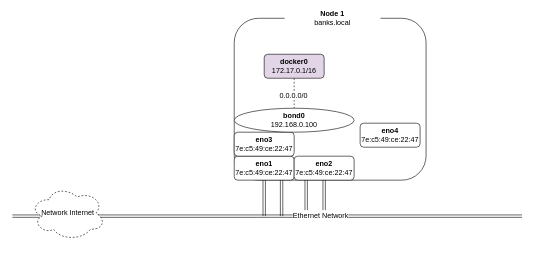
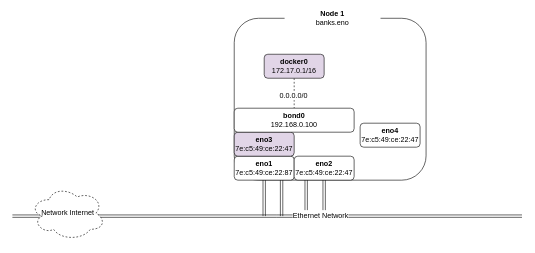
- <mxCell id="3" value="&lt;b&gt;Node 1&lt;/b&gt;&lt;br&gt;banks.local" style="text;html=1;align=center;verticalAlign=middle;whiteSpace=wrap;rounded=0;fillColor=#FFFFFF;" parent="1" vertex="1"><mxGeometry x="474" y="20" width="160" height="20" as="geometry" /></mxCell>
+ <mxCell id="3" value="&lt;b&gt;Node 1&lt;/b&gt;&lt;br&gt;banks.eno" style="text;html=1;align=center;verticalAlign=middle;whiteSpace=wrap;rounded=0;fillColor=#FFFFFF;" parent="1" vertex="1"><mxGeometry x="474" y="20" width="160" height="20" as="geometry" /></mxCell>
- <mxCell id="17" value="&lt;b&gt;bond0&lt;br&gt;&lt;/b&gt;192.168.0.100" style="ellipse;whiteSpace=wrap;html=1;fillColor=#FFFFFF;" parent="1" vertex="1"><mxGeometry x="390" y="180" width="200" height="40" as="geometry" /></mxCell>
+ <mxCell id="17" value="&lt;b&gt;bond0&lt;br&gt;&lt;/b&gt;192.168.0.100" style="rounded=1;whiteSpace=wrap;html=1;fillColor=#FFFFFF;" parent="1" vertex="1"><mxGeometry x="390" y="180" width="200" height="40" as="geometry" /></mxCell>
- <mxCell id="15" value="&lt;b&gt;eno3&lt;/b&gt;&lt;br&gt;7e:c5:49:ce:22:47" style="rounded=1;whiteSpace=wrap;html=1;fillColor=#FFFFFF;" parent="1" vertex="1"><mxGeometry x="390" y="220" width="100" height="40" as="geometry" /></mxCell>
+ <mxCell id="15" value="&lt;b&gt;eno3&lt;/b&gt;&lt;br&gt;7e:c5:49:ce:22:47" style="rounded=1;whiteSpace=wrap;html=1;fillColor=#e1d5e7;" parent="1" vertex="1"><mxGeometry x="390" y="220" width="100" height="40" as="geometry" /></mxCell>
- <mxCell id="7" value="&lt;b&gt;eno1&lt;/b&gt;&lt;br&gt;7e:c5:49:ce:22:47" style="rounded=1;whiteSpace=wrap;html=1;fillColor=#FFFFFF;" parent="1" vertex="1"><mxGeometry x="390" y="260" width="100" height="40" as="geometry" /></mxCell>
+ <mxCell id="7" value="&lt;b&gt;eno1&lt;/b&gt;&lt;br&gt;7e:c5:49:ce:22:87" style="rounded=1;whiteSpace=wrap;html=1;fillColor=#FFFFFF;" parent="1" vertex="1"><mxGeometry x="390" y="260" width="100" height="40" as="geometry" /></mxCell>
